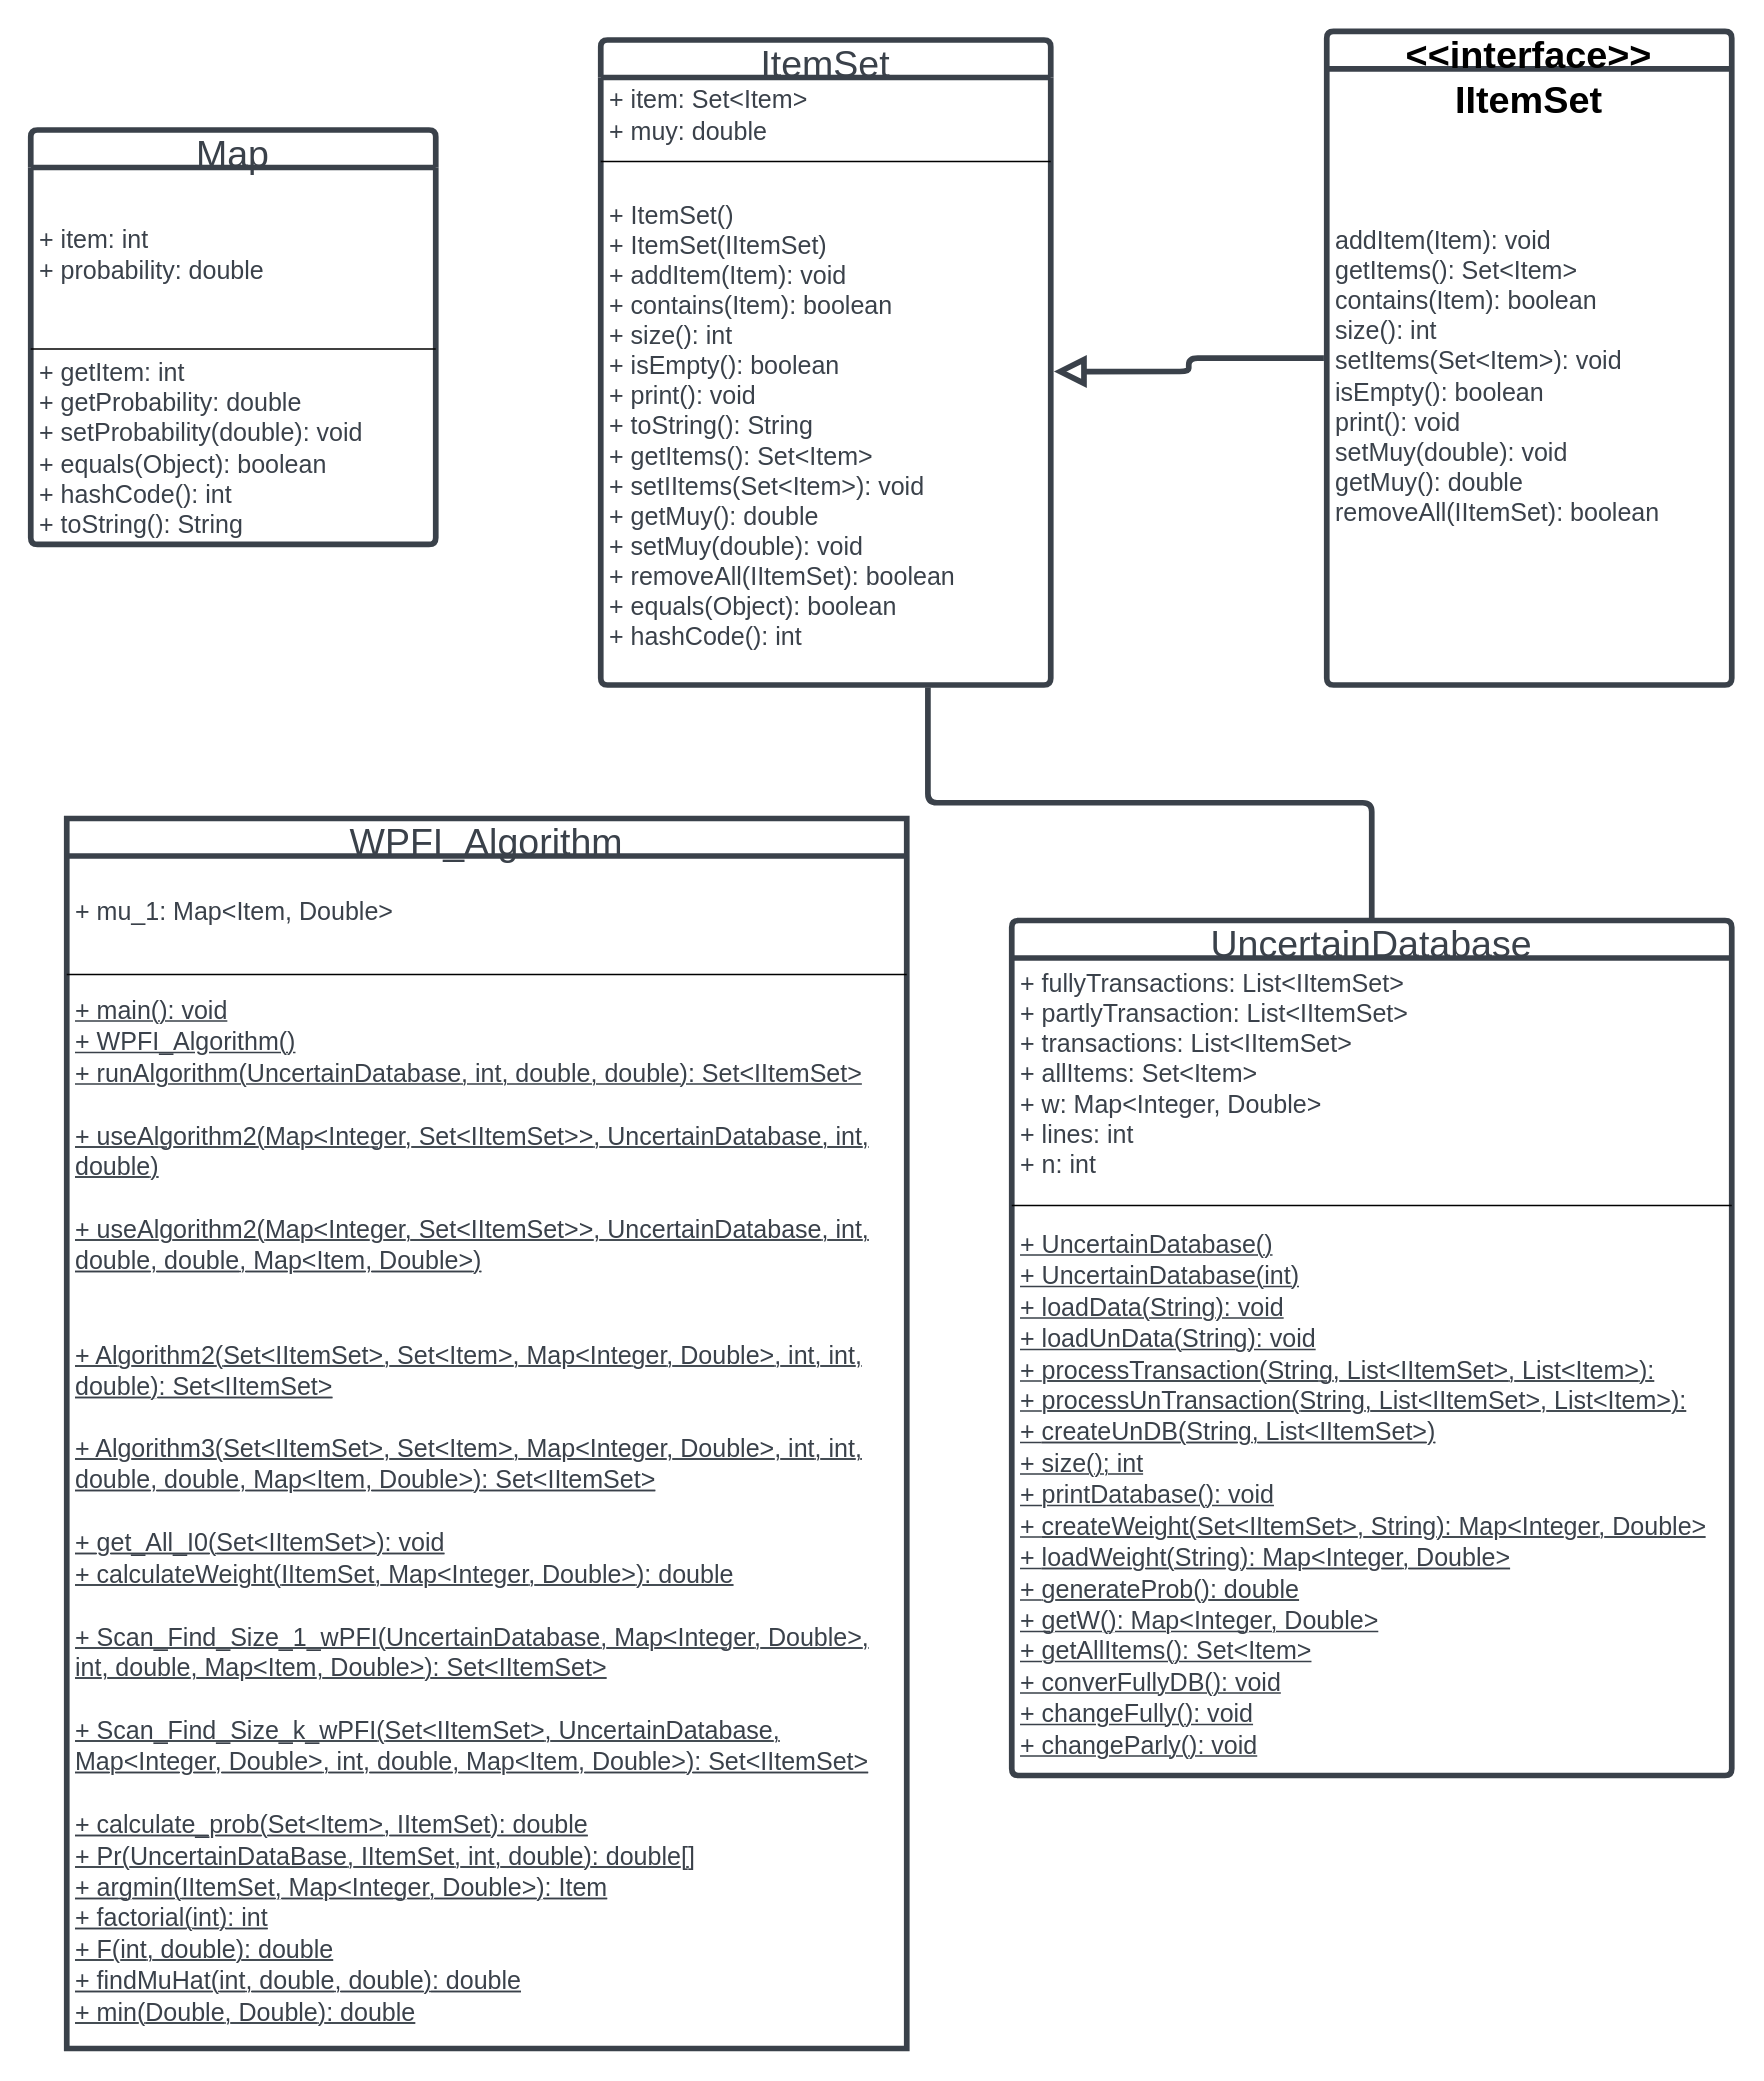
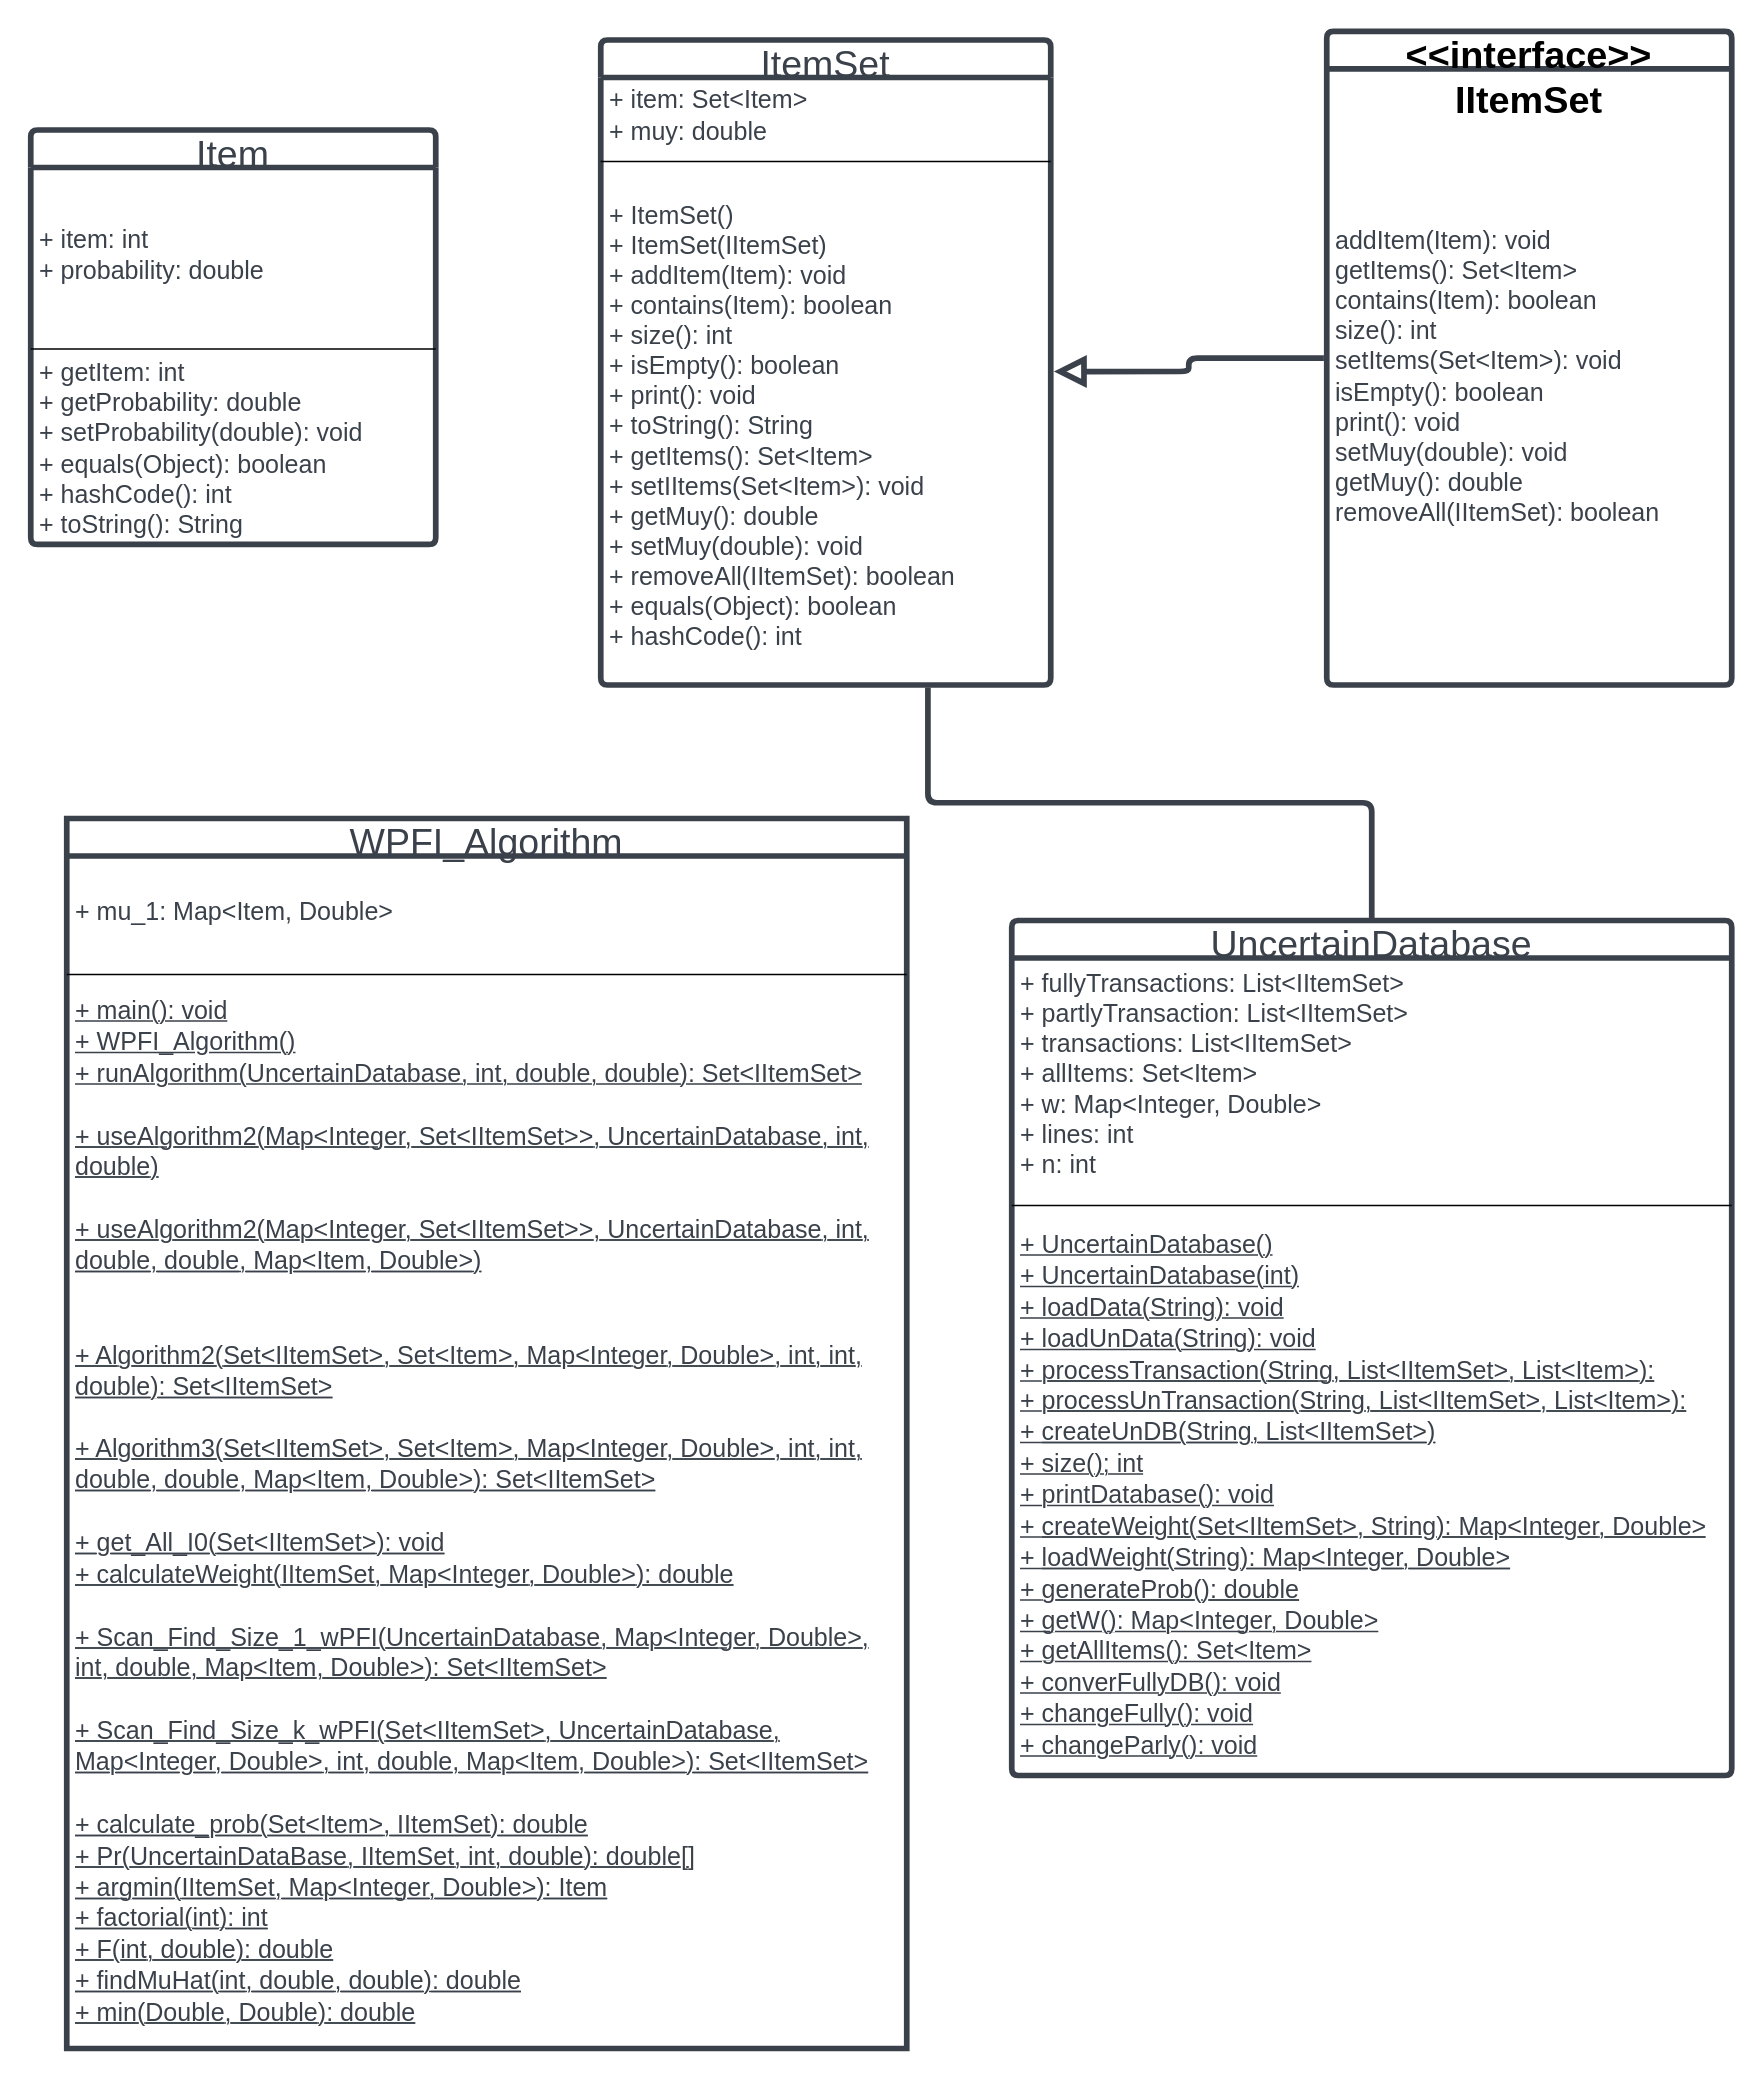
- <mxCell id="10" value="Map" style="html=1;overflow=block;blockSpacing=1;swimlane;childLayout=stackLayout;horizontal=1;horizontalStack=0;resizeParent=1;resizeParentMax=0;resizeLast=0;collapsible=0;fontStyle=0;marginBottom=0;swimlaneFillColor=#ffffff;startSize=25;whiteSpace=wrap;fontSize=25;fontColor=#3a414a;align=center;spacing=0;strokeColor=#3a414a;strokeOpacity=100;rounded=1;absoluteArcSize=1;arcSize=9;strokeWidth=3.8;" parent="1" vertex="1"><mxGeometry x="20" y="86" width="270" height="276.25" as="geometry" /></mxCell>
+ <mxCell id="10" value="Item" style="html=1;overflow=block;blockSpacing=1;swimlane;childLayout=stackLayout;horizontal=1;horizontalStack=0;resizeParent=1;resizeParentMax=0;resizeLast=0;collapsible=0;fontStyle=0;marginBottom=0;swimlaneFillColor=#ffffff;startSize=25;whiteSpace=wrap;fontSize=25;fontColor=#3a414a;align=center;spacing=0;strokeColor=#3a414a;strokeOpacity=100;rounded=1;absoluteArcSize=1;arcSize=9;strokeWidth=3.8;" parent="1" vertex="1"><mxGeometry x="20" y="86" width="270" height="276.25" as="geometry" /></mxCell>
